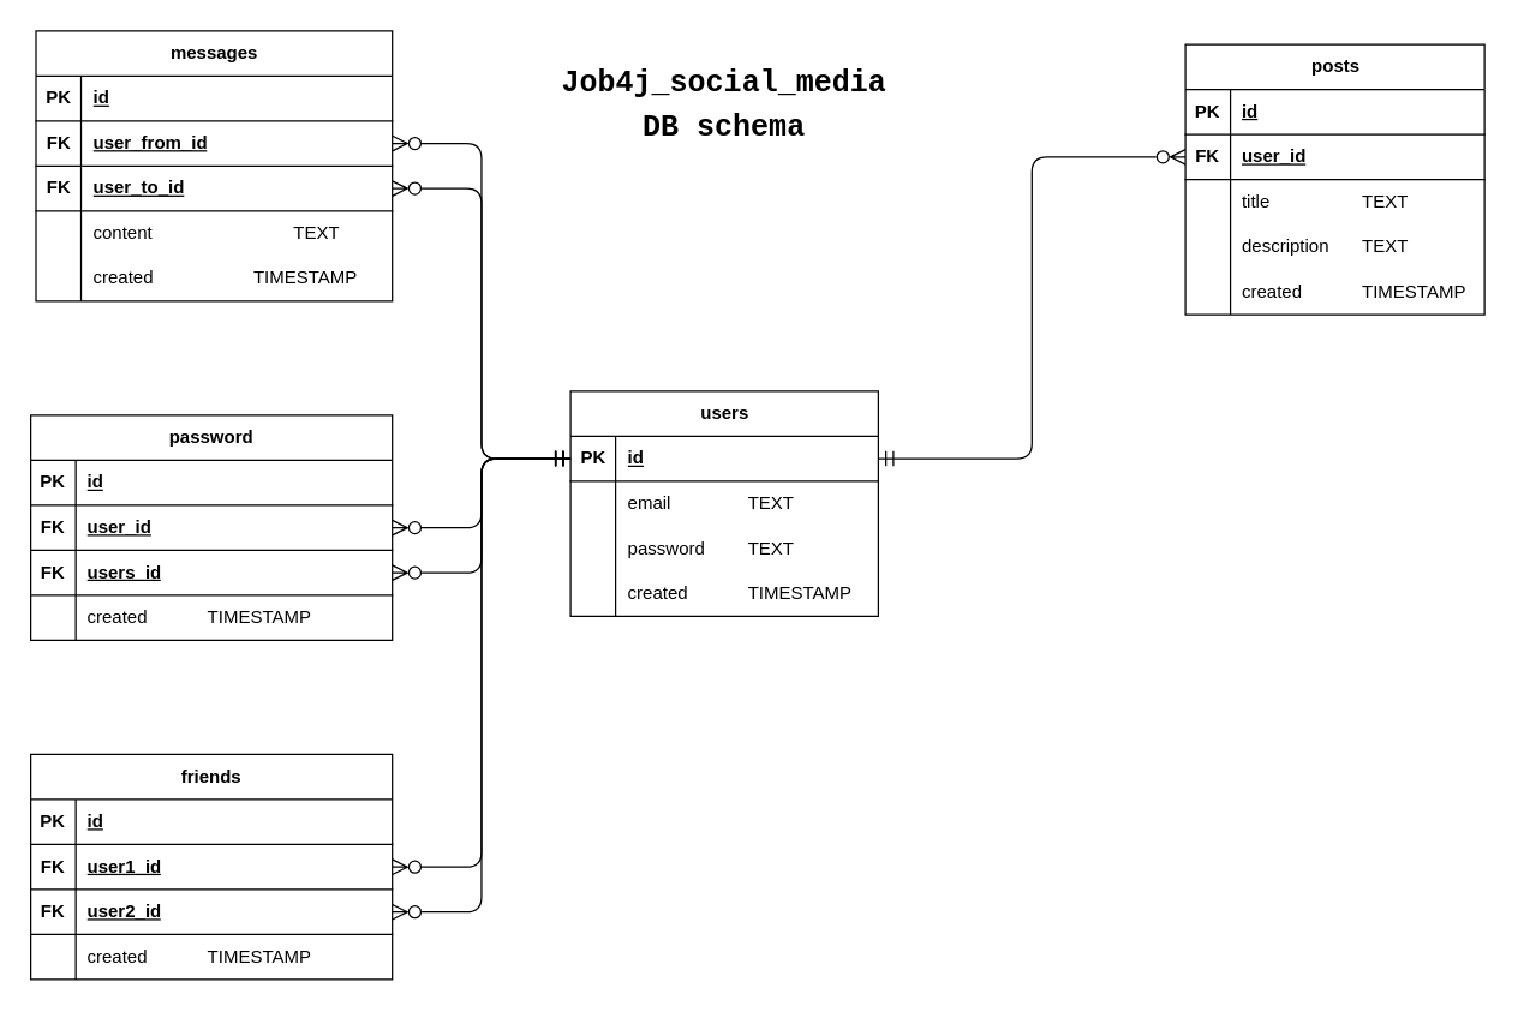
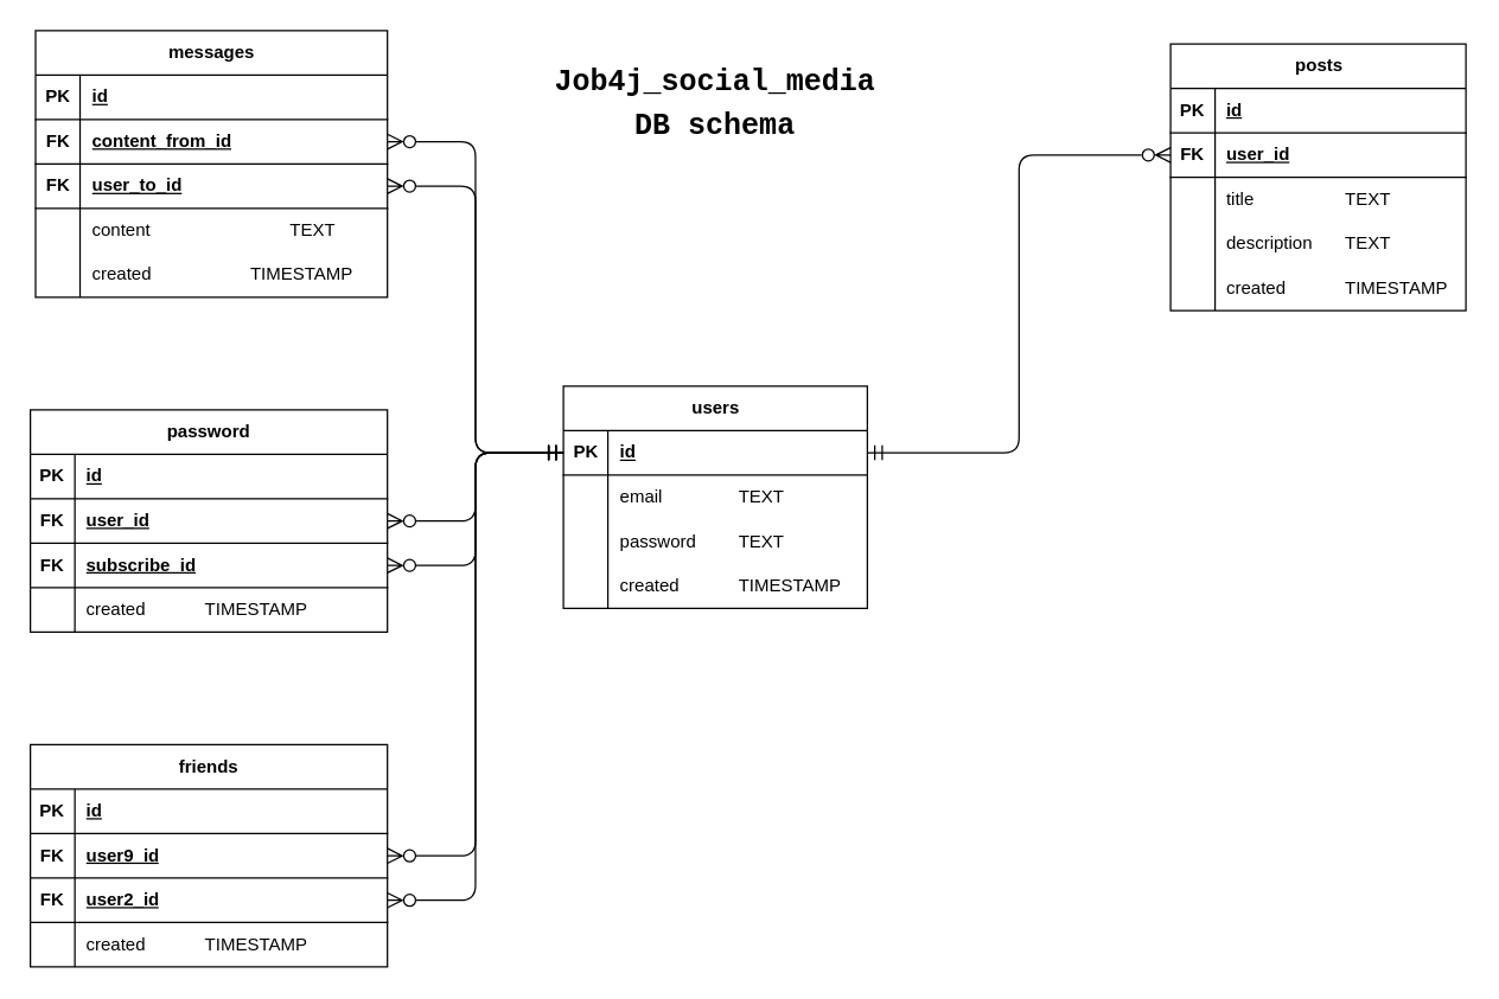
- <mxCell id="39" value="user_from_id" style="shape=partialRectangle;connectable=0;fillColor=none;top=0;left=0;bottom=0;right=0;align=left;spacingLeft=6;fontStyle=5;overflow=hidden;whiteSpace=wrap;html=1;" parent="37" vertex="1"><mxGeometry x="30" width="207.303" height="30" as="geometry"><mxRectangle width="207.303" height="30" as="alternateBounds" /></mxGeometry></mxCell>
+ <mxCell id="39" value="content_from_id" style="shape=partialRectangle;connectable=0;fillColor=none;top=0;left=0;bottom=0;right=0;align=left;spacingLeft=6;fontStyle=5;overflow=hidden;whiteSpace=wrap;html=1;" parent="37" vertex="1"><mxGeometry x="30" width="207.303" height="30" as="geometry"><mxRectangle width="207.303" height="30" as="alternateBounds" /></mxGeometry></mxCell>
- <mxCell id="58" value="users_id" style="shape=partialRectangle;connectable=0;fillColor=none;top=0;left=0;bottom=0;right=0;align=left;spacingLeft=6;fontStyle=5;overflow=hidden;whiteSpace=wrap;html=1;" parent="56" vertex="1"><mxGeometry x="30" width="210.8" height="30" as="geometry"><mxRectangle width="210.8" height="30" as="alternateBounds" /></mxGeometry></mxCell>
+ <mxCell id="58" value="subscribe_id" style="shape=partialRectangle;connectable=0;fillColor=none;top=0;left=0;bottom=0;right=0;align=left;spacingLeft=6;fontStyle=5;overflow=hidden;whiteSpace=wrap;html=1;" parent="56" vertex="1"><mxGeometry x="30" width="210.8" height="30" as="geometry"><mxRectangle width="210.8" height="30" as="alternateBounds" /></mxGeometry></mxCell>
- <mxCell id="71" value="user1_id" style="shape=partialRectangle;connectable=0;fillColor=none;top=0;left=0;bottom=0;right=0;align=left;spacingLeft=6;fontStyle=5;overflow=hidden;whiteSpace=wrap;html=1;" parent="69" vertex="1"><mxGeometry x="30" width="210.8" height="30" as="geometry"><mxRectangle width="210.8" height="30" as="alternateBounds" /></mxGeometry></mxCell>
+ <mxCell id="71" value="user9_id" style="shape=partialRectangle;connectable=0;fillColor=none;top=0;left=0;bottom=0;right=0;align=left;spacingLeft=6;fontStyle=5;overflow=hidden;whiteSpace=wrap;html=1;" parent="69" vertex="1"><mxGeometry x="30" width="210.8" height="30" as="geometry"><mxRectangle width="210.8" height="30" as="alternateBounds" /></mxGeometry></mxCell>
